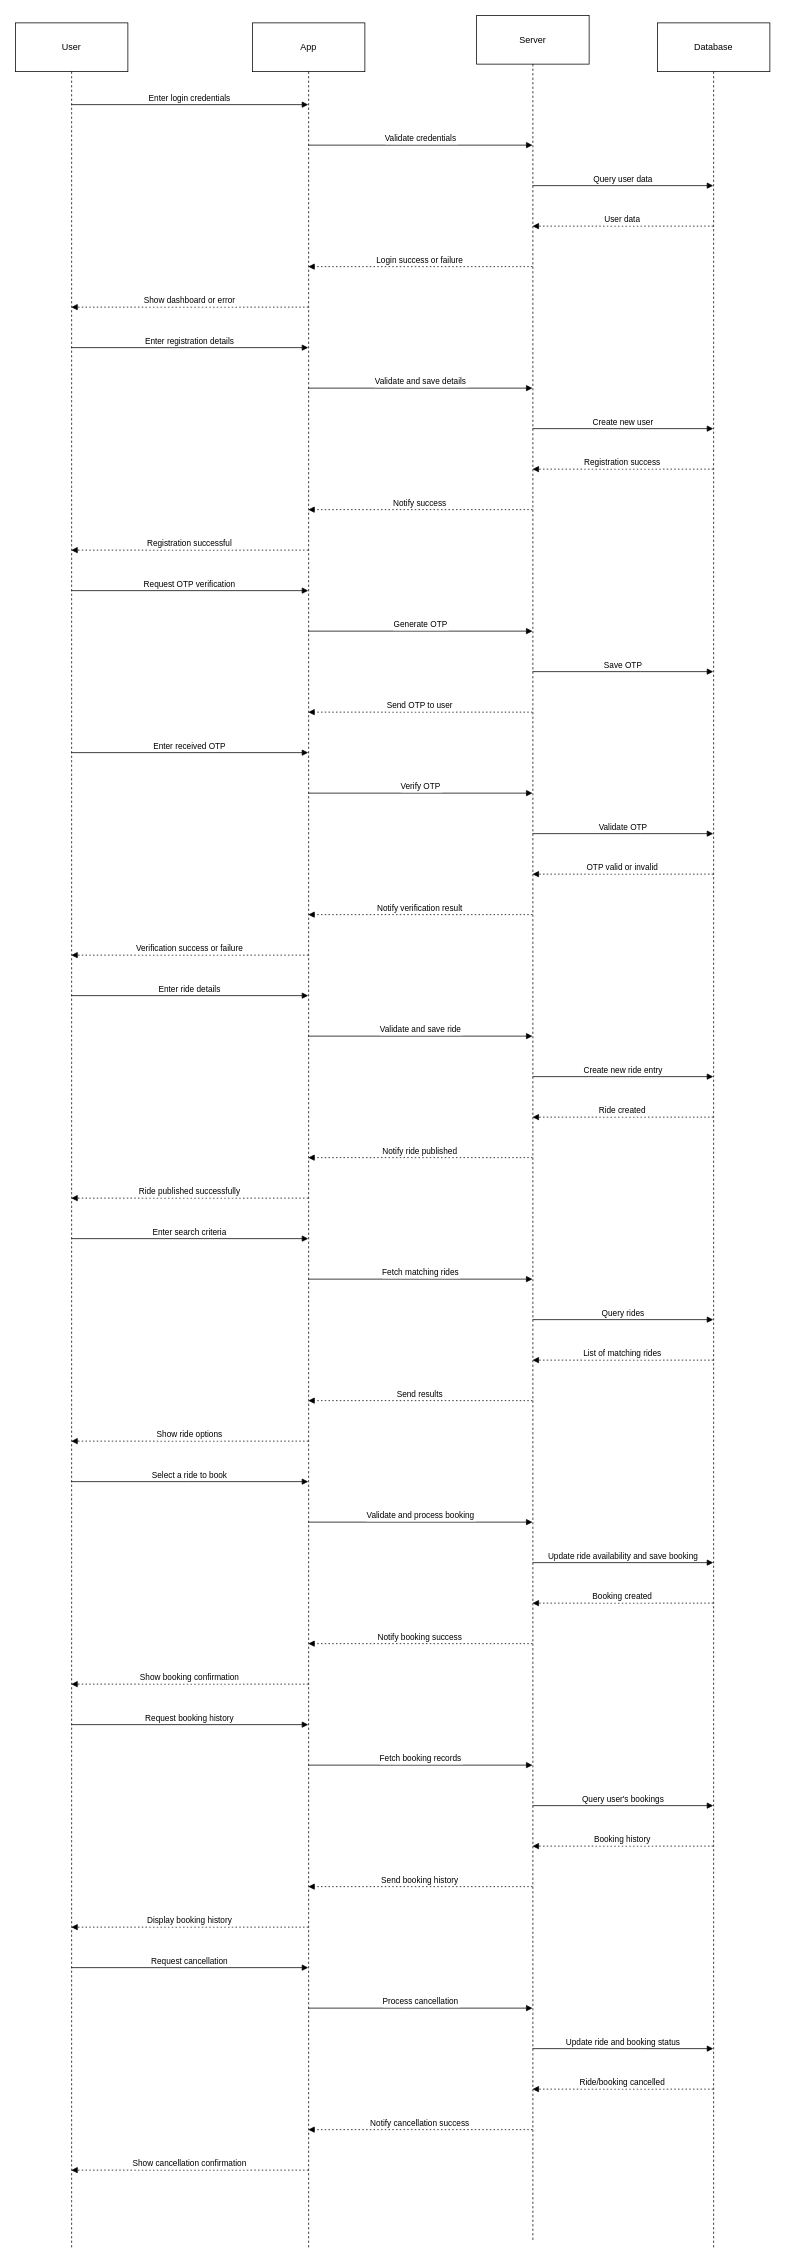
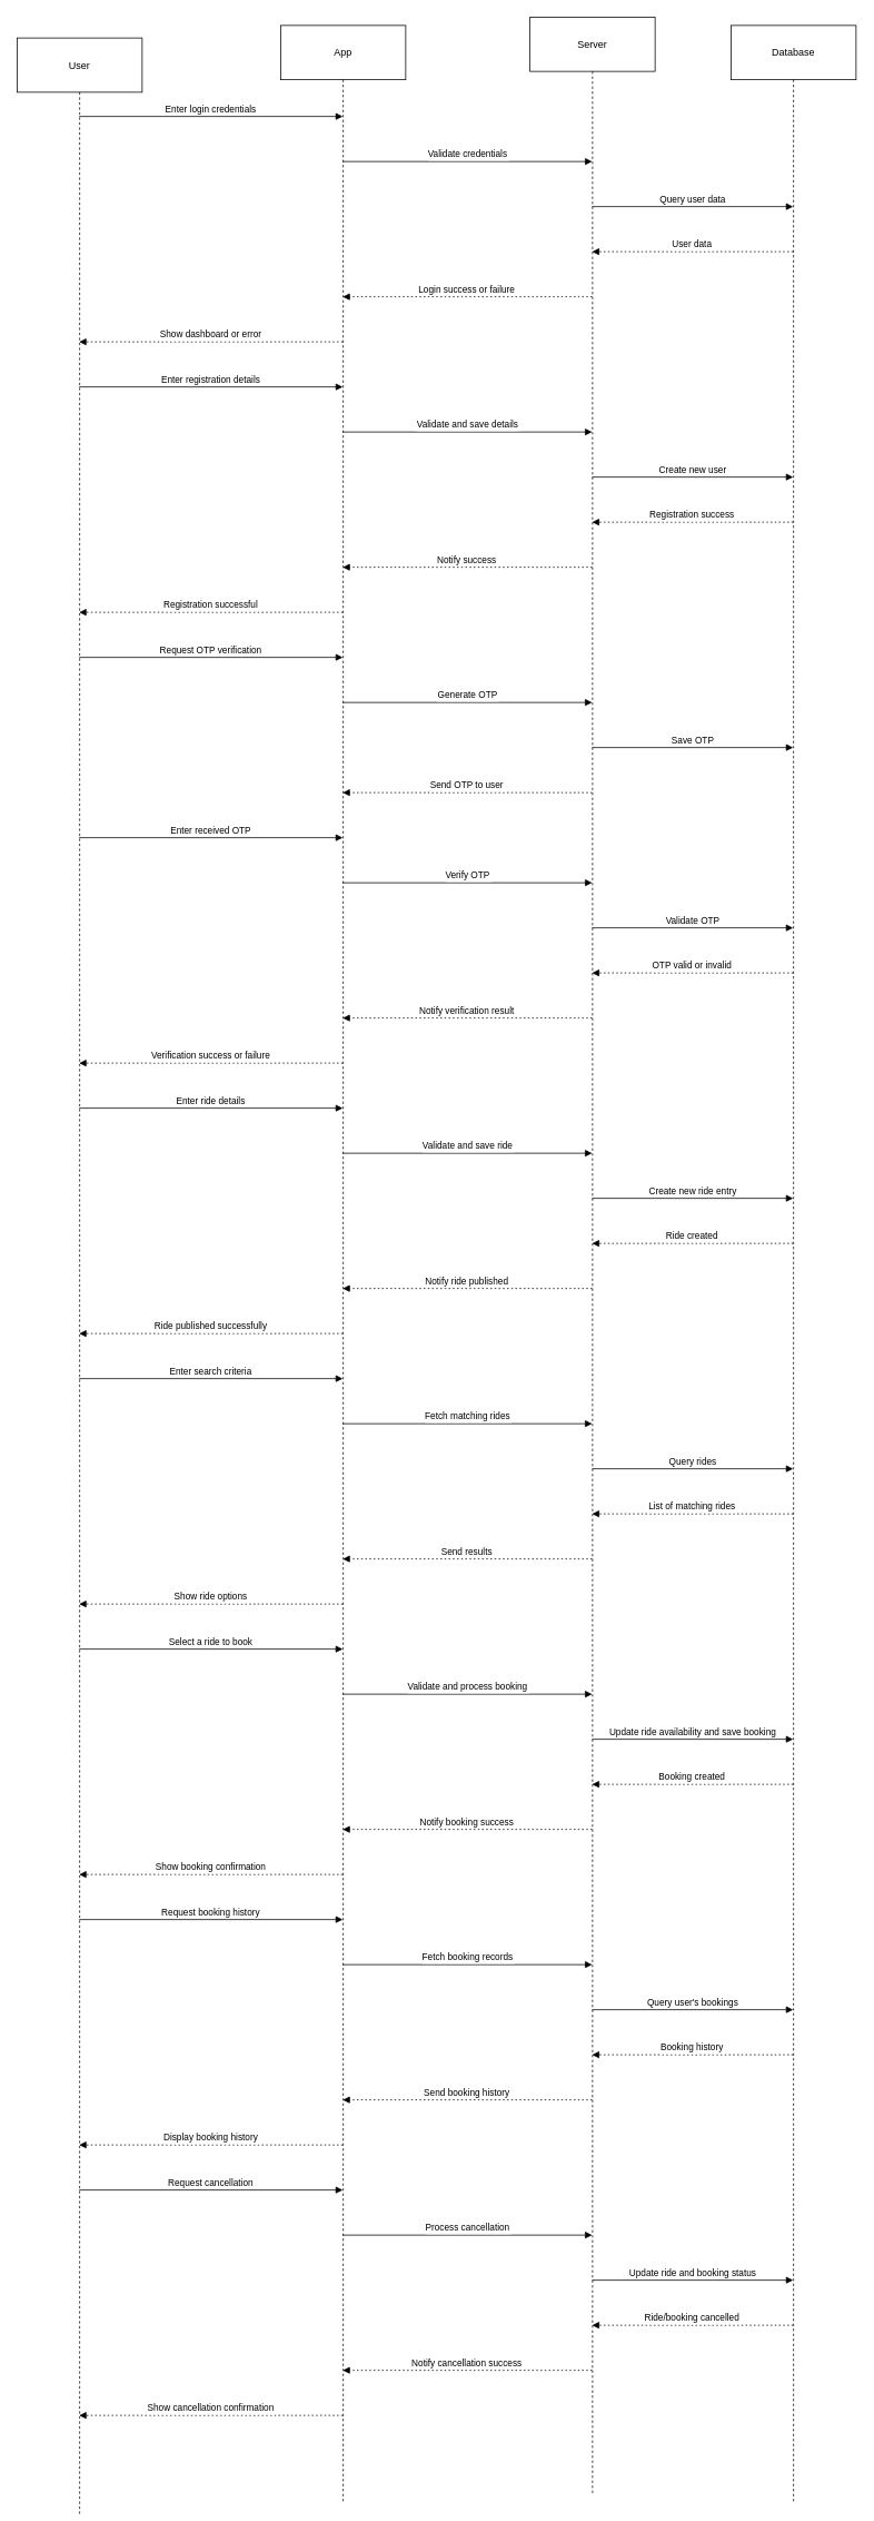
- <mxCell id="2" value="User" style="shape=umlLifeline;perimeter=lifelinePerimeter;whiteSpace=wrap;container=1;dropTarget=0;collapsible=0;recursiveResize=0;outlineConnect=0;portConstraint=eastwest;newEdgeStyle={&quot;edgeStyle&quot;:&quot;elbowEdgeStyle&quot;,&quot;elbow&quot;:&quot;vertical&quot;,&quot;curved&quot;:0,&quot;rounded&quot;:0};size=65;" vertex="1" parent="1"><mxGeometry x="20" y="30" width="150" height="2968" as="geometry" /></mxCell>
+ <mxCell id="2" value="User" style="shape=umlLifeline;perimeter=lifelinePerimeter;whiteSpace=wrap;container=1;dropTarget=0;collapsible=0;recursiveResize=0;outlineConnect=0;portConstraint=eastwest;newEdgeStyle={&quot;edgeStyle&quot;:&quot;elbowEdgeStyle&quot;,&quot;elbow&quot;:&quot;vertical&quot;,&quot;curved&quot;:0,&quot;rounded&quot;:0};size=65;" vertex="1" parent="1"><mxGeometry x="20" y="45" width="150" height="2968" as="geometry" /></mxCell>
